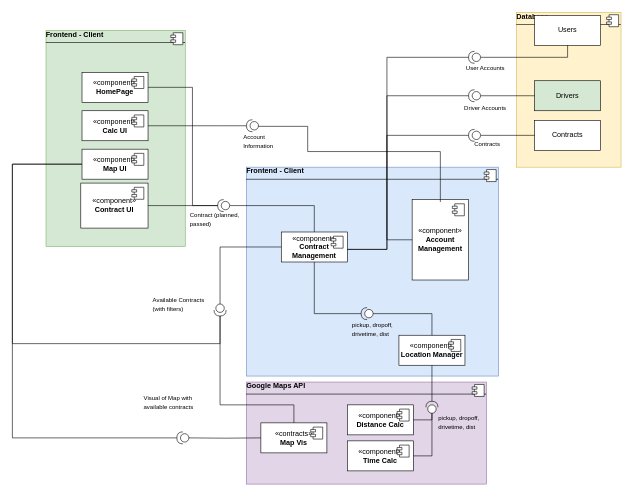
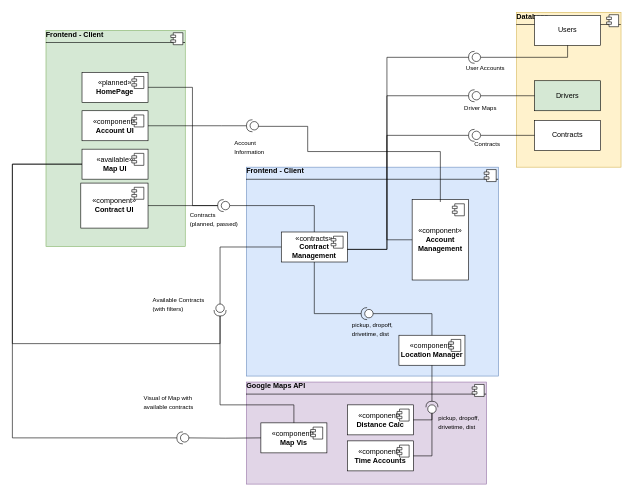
- <mxCell id="67" value="«component»&lt;br&gt;&lt;b&gt;HomePage&lt;/b&gt;" style="html=1;dropTarget=0;whiteSpace=wrap;" vertex="1" parent="1"><mxGeometry x="136" y="120" width="110" height="50" as="geometry" /></mxCell>
+ <mxCell id="67" value="«planned»&lt;br&gt;&lt;b&gt;HomePage&lt;/b&gt;" style="html=1;dropTarget=0;whiteSpace=wrap;" vertex="1" parent="1"><mxGeometry x="136" y="120" width="110" height="50" as="geometry" /></mxCell>
- <mxCell id="73" value="&lt;span style=&quot;font-size: 10px;&quot;&gt;Driver Accounts&lt;/span&gt;" style="text;html=1;align=left;verticalAlign=middle;whiteSpace=wrap;rounded=0;" vertex="1" parent="1"><mxGeometry x="771" y="164" width="89" height="30" as="geometry" /></mxCell>
+ <mxCell id="73" value="&lt;span style=&quot;font-size: 10px;&quot;&gt;Driver Maps&lt;/span&gt;" style="text;html=1;align=left;verticalAlign=middle;whiteSpace=wrap;rounded=0;" vertex="1" parent="1"><mxGeometry x="771" y="164" width="89" height="30" as="geometry" /></mxCell>
- <mxCell id="7" value="«component»&lt;br&gt;&lt;b&gt;Calc UI&lt;/b&gt;" style="html=1;dropTarget=0;whiteSpace=wrap;" parent="1" vertex="1"><mxGeometry x="136" y="184" width="110" height="50" as="geometry" /></mxCell>
+ <mxCell id="7" value="«component»&lt;br&gt;&lt;b&gt;Account UI&lt;/b&gt;" style="html=1;dropTarget=0;whiteSpace=wrap;" parent="1" vertex="1"><mxGeometry x="136" y="184" width="110" height="50" as="geometry" /></mxCell>
- <mxCell id="71" value="&lt;span style=&quot;font-size: 10px;&quot;&gt;Account Information&lt;/span&gt;" style="text;html=1;align=left;verticalAlign=middle;whiteSpace=wrap;rounded=0;" vertex="1" parent="1"><mxGeometry x="403" y="220" width="89" height="30" as="geometry" /></mxCell>
+ <mxCell id="71" value="&lt;span style=&quot;font-size: 10px;&quot;&gt;Account Information&lt;/span&gt;" style="text;html=1;align=left;verticalAlign=middle;whiteSpace=wrap;rounded=0;" vertex="1" parent="1"><mxGeometry x="388" y="230" width="89" height="30" as="geometry" /></mxCell>
- <mxCell id="5" value="«component»&lt;br&gt;&lt;b&gt;Map UI&lt;/b&gt;" style="html=1;dropTarget=0;whiteSpace=wrap;" parent="1" vertex="1"><mxGeometry x="136" y="248" width="110" height="50" as="geometry" /></mxCell>
+ <mxCell id="5" value="«available»&lt;br&gt;&lt;b&gt;Map UI&lt;/b&gt;" style="html=1;dropTarget=0;whiteSpace=wrap;" parent="1" vertex="1"><mxGeometry x="136" y="248" width="110" height="50" as="geometry" /></mxCell>
- <mxCell id="70" value="&lt;span style=&quot;font-size: 10px;&quot;&gt;Contract (planned, passed)&amp;nbsp;&lt;/span&gt;" style="text;html=1;align=left;verticalAlign=middle;whiteSpace=wrap;rounded=0;" vertex="1" parent="1"><mxGeometry x="314" y="349.5" width="89" height="30" as="geometry" /></mxCell>
+ <mxCell id="70" value="&lt;span style=&quot;font-size: 10px;&quot;&gt;Contracts (planned, passed)&amp;nbsp;&lt;/span&gt;" style="text;html=1;align=left;verticalAlign=middle;whiteSpace=wrap;rounded=0;" vertex="1" parent="1"><mxGeometry x="314" y="349.5" width="89" height="30" as="geometry" /></mxCell>
- <mxCell id="14" value="«component»&lt;br&gt;&lt;b&gt;Contract Management&lt;/b&gt;" style="html=1;dropTarget=0;whiteSpace=wrap;" parent="1" vertex="1"><mxGeometry x="468" y="386" width="110" height="50" as="geometry" /></mxCell>
+ <mxCell id="14" value="«contracts»&lt;br&gt;&lt;b&gt;Contract Management&lt;/b&gt;" style="html=1;dropTarget=0;whiteSpace=wrap;" parent="1" vertex="1"><mxGeometry x="468" y="386" width="110" height="50" as="geometry" /></mxCell>
- <mxCell id="55" value="&lt;div&gt;«contracts»&lt;b&gt;&lt;br&gt;&lt;/b&gt;&lt;/div&gt;&lt;b&gt;Map Vis&lt;/b&gt;" style="html=1;dropTarget=0;whiteSpace=wrap;" vertex="1" parent="1"><mxGeometry x="434" y="704" width="110" height="50" as="geometry" /></mxCell>
+ <mxCell id="55" value="&lt;div&gt;«component»&lt;b&gt;&lt;br&gt;&lt;/b&gt;&lt;/div&gt;&lt;b&gt;Map Vis&lt;/b&gt;" style="html=1;dropTarget=0;whiteSpace=wrap;" vertex="1" parent="1"><mxGeometry x="434" y="704" width="110" height="50" as="geometry" /></mxCell>
- <mxCell id="37" value="&lt;div&gt;«component»&lt;b&gt;&lt;br&gt;&lt;/b&gt;&lt;/div&gt;&lt;div&gt;&lt;b&gt;Time Calc&lt;/b&gt;&lt;/div&gt;" style="html=1;dropTarget=0;whiteSpace=wrap;" parent="1" vertex="1"><mxGeometry x="578" y="734" width="110" height="50" as="geometry" /></mxCell>
+ <mxCell id="37" value="&lt;div&gt;«component»&lt;b&gt;&lt;br&gt;&lt;/b&gt;&lt;/div&gt;&lt;div&gt;&lt;b&gt;Time Accounts&lt;/b&gt;&lt;/div&gt;" style="html=1;dropTarget=0;whiteSpace=wrap;" parent="1" vertex="1"><mxGeometry x="578" y="734" width="110" height="50" as="geometry" /></mxCell>
